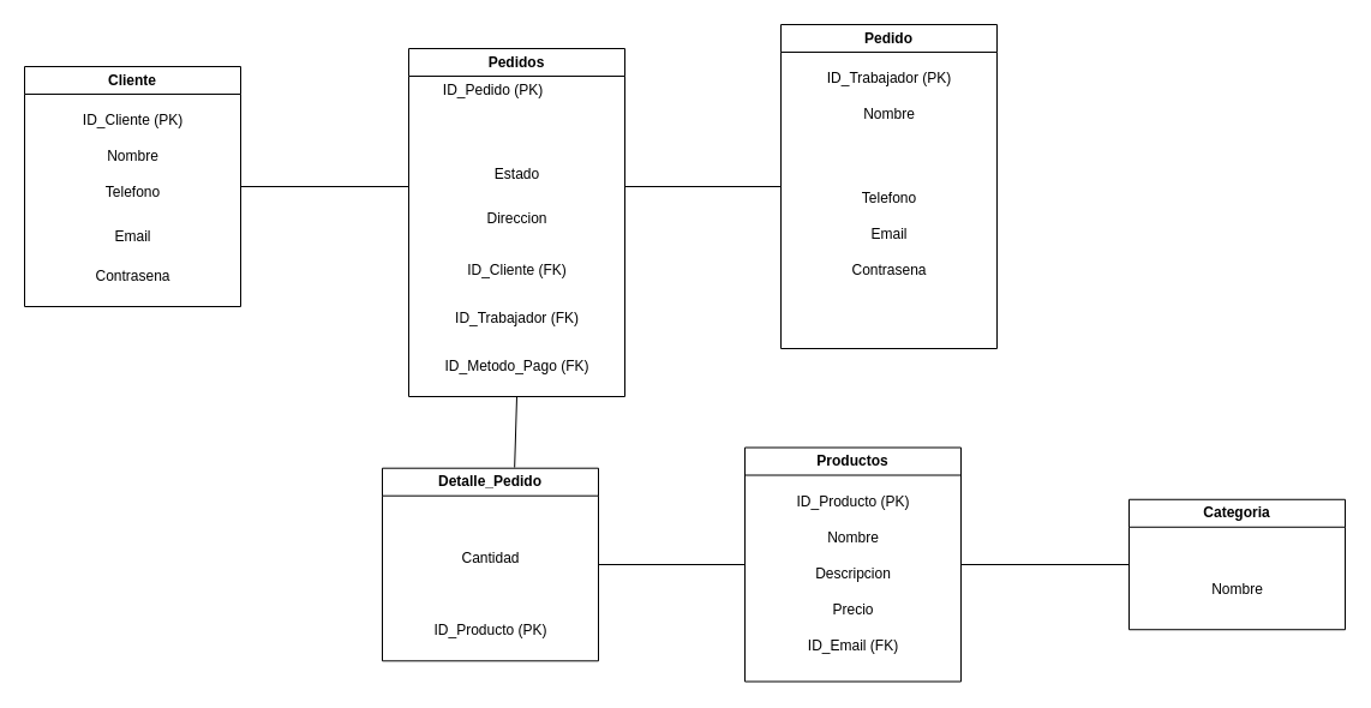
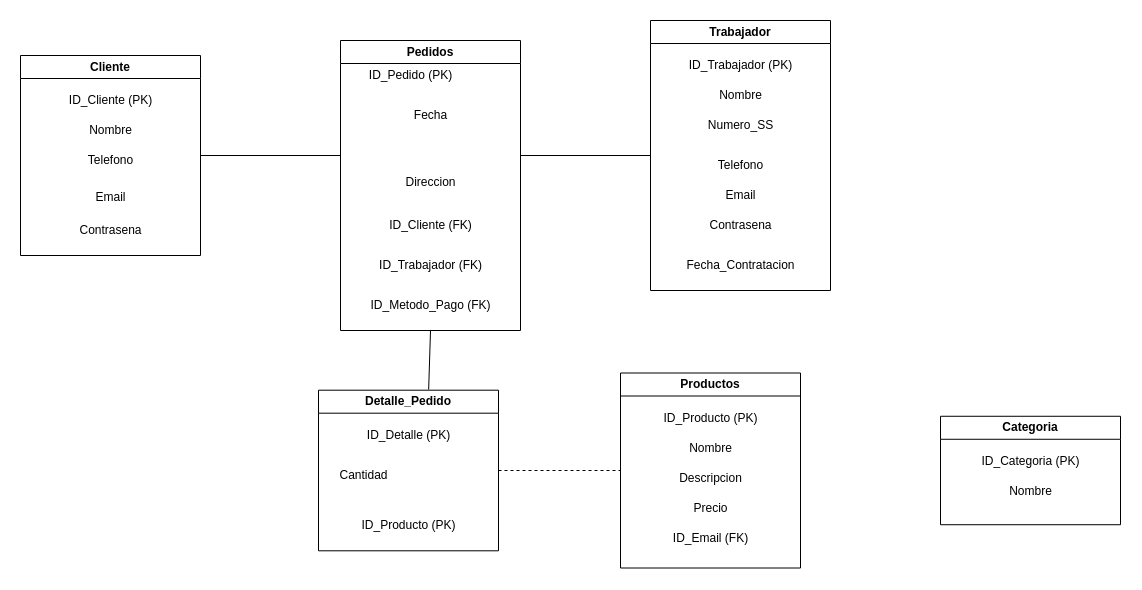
- <mxCell id="26" value="Pedido" style="swimlane;whiteSpace=wrap;html=1;movable=1;resizable=1;rotatable=1;deletable=1;editable=1;locked=0;connectable=1;" parent="1" vertex="1"><mxGeometry x="650" y="20" width="180" height="270" as="geometry" /></mxCell>
+ <mxCell id="26" value="Trabajador" style="swimlane;whiteSpace=wrap;html=1;movable=1;resizable=1;rotatable=1;deletable=1;editable=1;locked=0;connectable=1;" parent="1" vertex="1"><mxGeometry x="650" y="20" width="180" height="270" as="geometry" /></mxCell>
+ <mxCell id="10" value="Fecha" style="text;html=1;align=center;verticalAlign=middle;resizable=0;points=[];autosize=1;strokeColor=none;fillColor=none;" parent="8" vertex="1"><mxGeometry x="60" y="60" width="60" height="30" as="geometry" /></mxCell>
+ <mxCell id="29" value="Numero_SS" style="text;html=1;align=center;verticalAlign=middle;resizable=0;points=[];autosize=1;strokeColor=none;fillColor=none;" parent="26" vertex="1"><mxGeometry x="45" y="90" width="90" height="30" as="geometry" /></mxCell>
- <mxCell id="11" value="Estado" style="text;html=1;align=center;verticalAlign=middle;resizable=0;points=[];autosize=1;strokeColor=none;fillColor=none;" parent="8" vertex="1"><mxGeometry x="60" y="90" width="60" height="30" as="geometry" /></mxCell>
+ <mxCell id="33" value="Fecha_Contratacion" style="text;html=1;align=center;verticalAlign=middle;resizable=0;points=[];autosize=1;strokeColor=none;fillColor=none;" parent="26" vertex="1"><mxGeometry x="25" y="230" width="130" height="30" as="geometry" /></mxCell>
+ <mxCell id="23" value="ID_Detalle (PK)" style="text;html=1;align=center;verticalAlign=middle;resizable=0;points=[];autosize=1;strokeColor=none;fillColor=none;" parent="22" vertex="1"><mxGeometry x="35" y="30" width="110" height="30" as="geometry" /></mxCell>
+ <mxCell id="38" value="ID_Categoria (PK)" style="text;html=1;align=center;verticalAlign=middle;resizable=0;points=[];autosize=1;strokeColor=none;fillColor=none;" parent="37" vertex="1"><mxGeometry x="30" y="30" width="120" height="30" as="geometry" /></mxCell>
- <mxCell id="24" value="Cantidad" style="text;html=1;align=center;verticalAlign=middle;resizable=0;points=[];autosize=1;strokeColor=none;fillColor=none;" parent="22" vertex="1"><mxGeometry x="55" y="60" width="70" height="30" as="geometry" /></mxCell>
+ <mxCell id="24" value="Cantidad" style="text;html=1;align=center;verticalAlign=middle;resizable=0;points=[];autosize=1;strokeColor=none;fillColor=none;" parent="22" vertex="1"><mxGeometry x="10" y="70" width="70" height="30" as="geometry" /></mxCell>
- <mxCell id="36" value="" style="endArrow=none;html=1;rounded=0;entryX=0;entryY=0.5;entryDx=0;entryDy=0;exitX=1;exitY=0.5;exitDx=0;exitDy=0;" parent="1" source="22" target="16" edge="1"><mxGeometry width="50" height="50" relative="1" as="geometry"><mxPoint x="270" y="360" as="sourcePoint" /><mxPoint x="320" y="310" as="targetPoint" /></mxGeometry></mxCell>
+ <mxCell id="36" value="" style="endArrow=none;html=1;rounded=0;entryX=0;entryY=0.5;entryDx=0;entryDy=0;exitX=1;exitY=0.5;exitDx=0;exitDy=0;dashed=1;" parent="1" source="22" target="16" edge="1"><mxGeometry width="50" height="50" relative="1" as="geometry"><mxPoint x="270" y="360" as="sourcePoint" /><mxPoint x="320" y="310" as="targetPoint" /></mxGeometry></mxCell>
- <mxCell id="40" value="" style="endArrow=none;html=1;rounded=0;entryX=0;entryY=0.5;entryDx=0;entryDy=0;exitX=1;exitY=0.5;exitDx=0;exitDy=0;" parent="1" source="16" target="37" edge="1"><mxGeometry width="50" height="50" relative="1" as="geometry"><mxPoint x="510" y="410" as="sourcePoint" /><mxPoint x="560" y="360" as="targetPoint" /></mxGeometry></mxCell>
